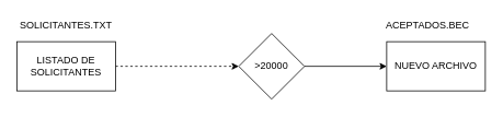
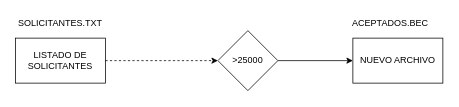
- <mxCell id="3" value="&amp;gt;20000" style="rhombus;whiteSpace=wrap;html=1;" vertex="1" parent="1"><mxGeometry x="290" y="40" width="80" height="80" as="geometry" /></mxCell>
+ <mxCell id="3" value="&amp;gt;25000" style="rhombus;whiteSpace=wrap;html=1;" vertex="1" parent="1"><mxGeometry x="290" y="40" width="80" height="80" as="geometry" /></mxCell>
